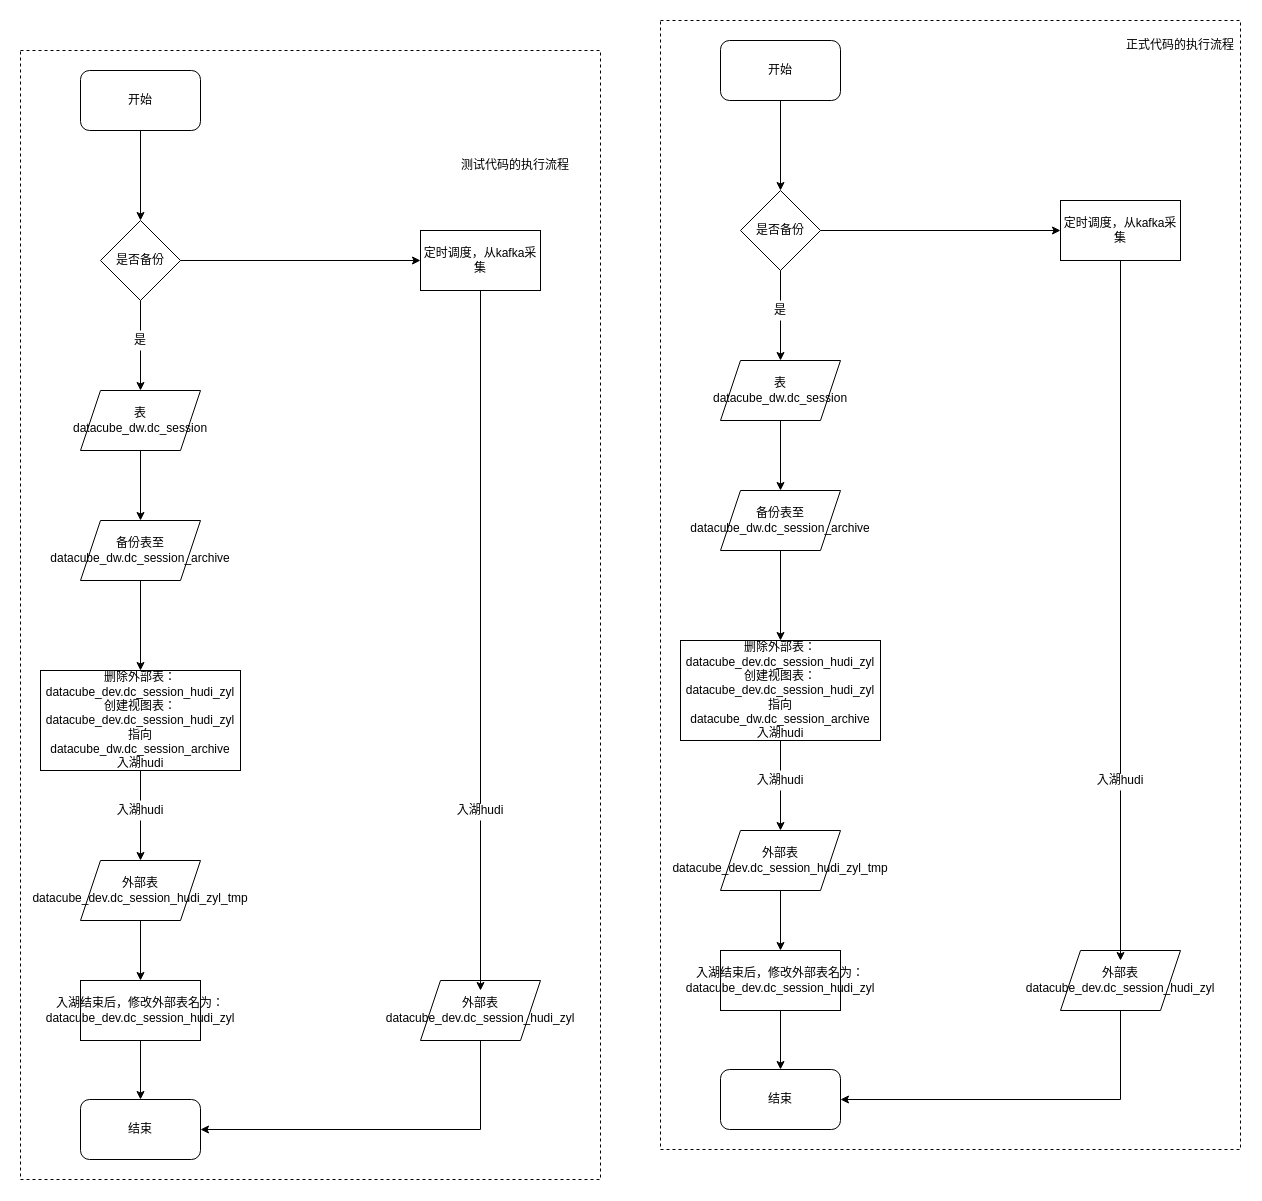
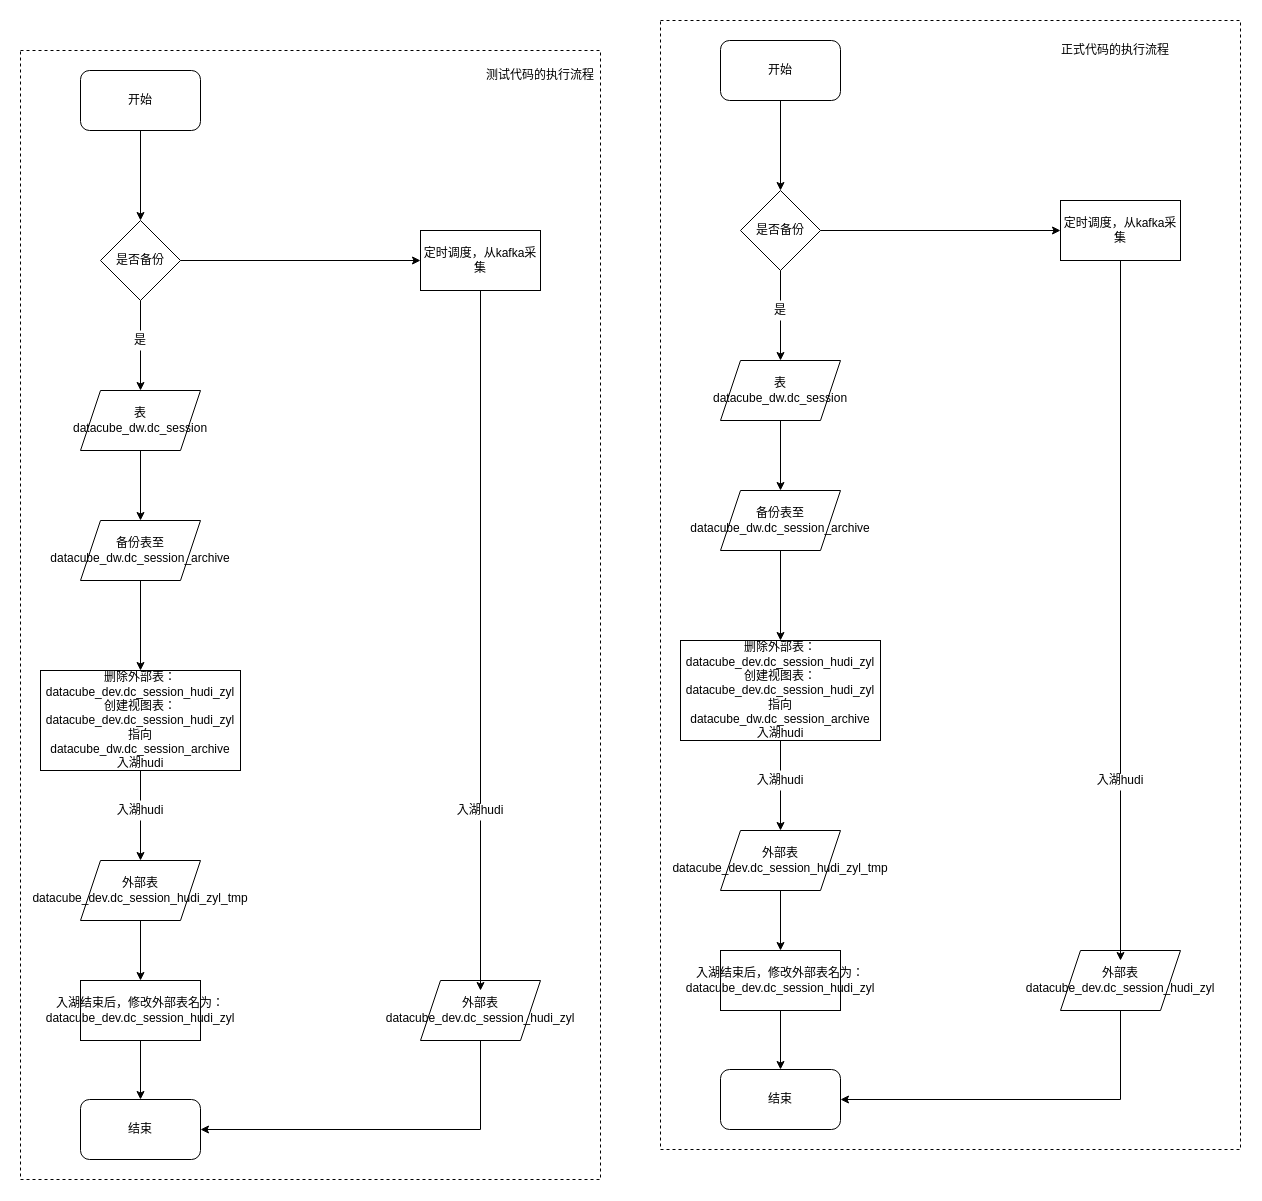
- <mxCell id="57" value="正式代码的执行流程" style="text;html=1;strokeColor=none;fillColor=none;align=center;verticalAlign=middle;whiteSpace=wrap;rounded=0;shadow=0;glass=0;dashed=1;sketch=0;" vertex="1" parent="30"><mxGeometry x="460" width="120" height="50" as="geometry" /></mxCell>
+ <mxCell id="57" value="正式代码的执行流程" style="text;html=1;strokeColor=none;fillColor=none;align=center;verticalAlign=middle;whiteSpace=wrap;rounded=0;shadow=0;glass=0;dashed=1;sketch=0;" vertex="1" parent="30"><mxGeometry x="395" y="5" width="120" height="50" as="geometry" /></mxCell>
- <mxCell id="29" value="测试代码的执行流程" style="text;html=1;strokeColor=none;fillColor=none;align=center;verticalAlign=middle;whiteSpace=wrap;rounded=0;shadow=0;glass=0;dashed=1;sketch=0;" vertex="1" parent="2"><mxGeometry x="435" y="90" width="120" height="50" as="geometry" /></mxCell>
+ <mxCell id="29" value="测试代码的执行流程" style="text;html=1;strokeColor=none;fillColor=none;align=center;verticalAlign=middle;whiteSpace=wrap;rounded=0;shadow=0;glass=0;dashed=1;sketch=0;" vertex="1" parent="2"><mxGeometry x="460" width="120" height="50" as="geometry" /></mxCell>
